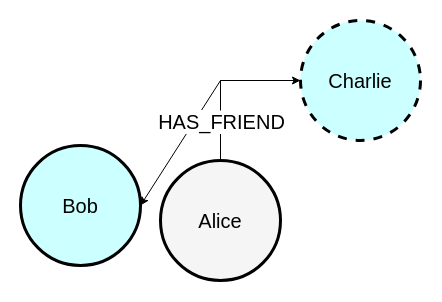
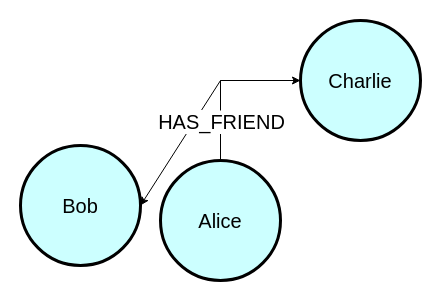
- <mxCell id="2" value="&lt;font style=&quot;font-size: 20px;&quot;&gt;Charlie&lt;/font&gt;" style="ellipse;whiteSpace=wrap;html=1;shadow=0;fontFamily=Helvetica;fontSize=20;align=center;strokeWidth=3;fillColor=#CCFFFF;strokeColor=#000000;gradientColor=none;dashed=1;" vertex="1" parent="1"><mxGeometry x="300" y="20" width="120" height="120" as="geometry" /></mxCell>
+ <mxCell id="2" value="&lt;font style=&quot;font-size: 20px;&quot;&gt;Charlie&lt;/font&gt;" style="ellipse;whiteSpace=wrap;html=1;shadow=0;fontFamily=Helvetica;fontSize=20;align=center;strokeWidth=3;fillColor=#CCFFFF;strokeColor=#000000;gradientColor=none;" vertex="1" parent="1"><mxGeometry x="300" y="20" width="120" height="120" as="geometry" /></mxCell>
- <mxCell id="4" value="&lt;font style=&quot;line-height: 0.7;&quot;&gt;Alice&lt;br&gt;&lt;/font&gt;" style="ellipse;whiteSpace=wrap;html=1;shadow=0;fontFamily=Helvetica;fontSize=20;align=center;strokeWidth=3;fillColor=#f5f5f5;" vertex="1" parent="1"><mxGeometry x="160" y="160" width="120" height="120" as="geometry" /></mxCell>
+ <mxCell id="4" value="&lt;font style=&quot;line-height: 0.7;&quot;&gt;Alice&lt;br&gt;&lt;/font&gt;" style="ellipse;whiteSpace=wrap;html=1;shadow=0;fontFamily=Helvetica;fontSize=20;align=center;strokeWidth=3;fillColor=#CCFFFF;" vertex="1" parent="1"><mxGeometry x="160" y="160" width="120" height="120" as="geometry" /></mxCell>
